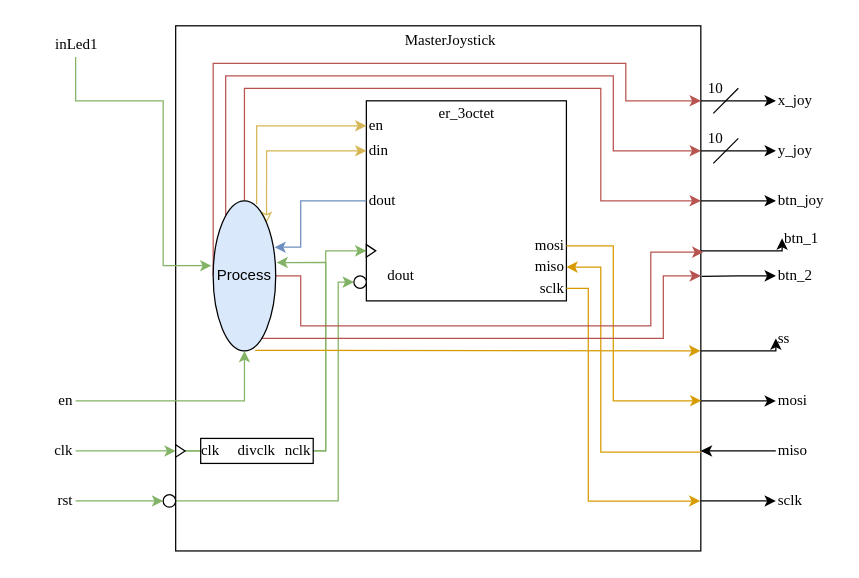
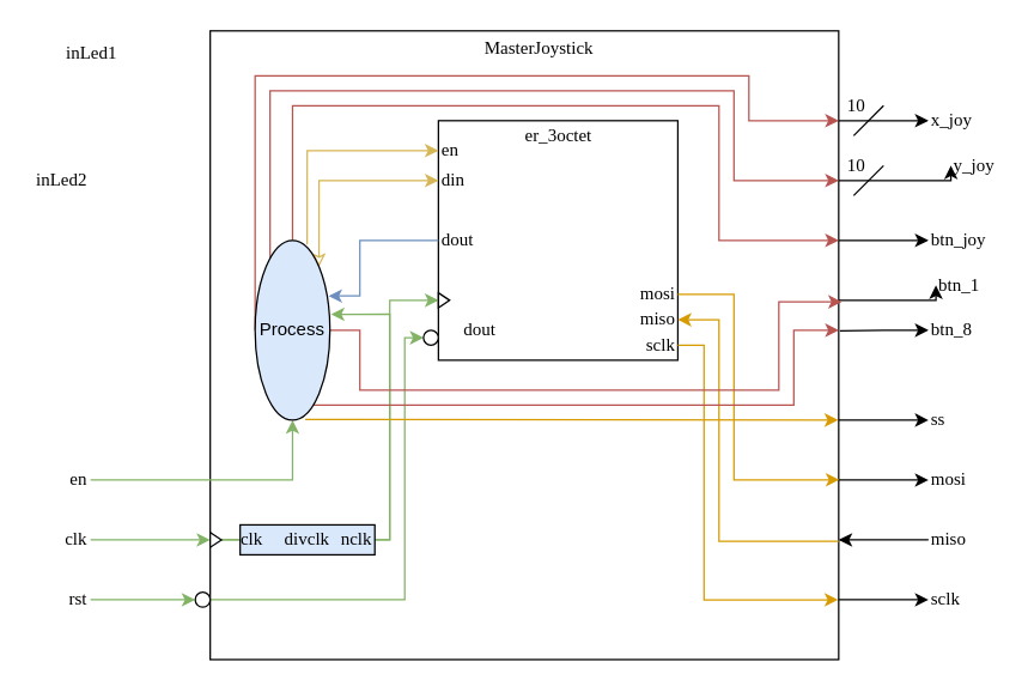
- <mxCell id="15" style="edgeStyle=orthogonalEdgeStyle;rounded=0;orthogonalLoop=1;jettySize=auto;html=1;entryX=-0.029;entryY=0.432;entryDx=0;entryDy=0;entryPerimeter=0;fillColor=#d5e8d4;strokeColor=#82b366;" edge="1" parent="1" source="16" target="60"><mxGeometry relative="1" as="geometry"><mxPoint x="169.293" y="79.275" as="targetPoint" /><Array as="points"><mxPoint x="130" y="80" /><mxPoint x="130" y="212" /></Array></mxGeometry></mxCell>
+ <mxCell id="17" value="inLed2" style="text;html=1;strokeColor=none;fillColor=none;align=right;verticalAlign=middle;whiteSpace=wrap;rounded=0;fontFamily=Rubik;fontSource=https%3A%2F%2Ffonts.googleapis.com%2Fcss%3Ffamily%3DRubik;" vertex="1" parent="1"><mxGeometry x="20" y="110" width="40" height="20" as="geometry" /></mxCell>
- <mxCell id="23" value="y_joy" style="text;html=1;strokeColor=none;fillColor=none;align=left;verticalAlign=middle;whiteSpace=wrap;rounded=0;fontFamily=Rubik;fontSource=https%3A%2F%2Ffonts.googleapis.com%2Fcss%3Ffamily%3DRubik;" vertex="1" parent="1"><mxGeometry x="620" y="110" width="40" height="20" as="geometry" /></mxCell>
+ <mxCell id="23" value="y_joy" style="text;html=1;strokeColor=none;fillColor=none;align=left;verticalAlign=middle;whiteSpace=wrap;rounded=0;fontFamily=Rubik;fontSource=https%3A%2F%2Ffonts.googleapis.com%2Fcss%3Ffamily%3DRubik;" vertex="1" parent="1"><mxGeometry x="635" y="100" width="40" height="20" as="geometry" /></mxCell>
- <mxCell id="66" value="btn_2" style="text;html=1;strokeColor=none;fillColor=none;align=left;verticalAlign=middle;whiteSpace=wrap;rounded=0;fontFamily=Rubik;fontSource=https%3A%2F%2Ffonts.googleapis.com%2Fcss%3Ffamily%3DRubik;" vertex="1" parent="1"><mxGeometry x="620" y="210" width="40" height="20" as="geometry" /></mxCell>
+ <mxCell id="66" value="btn_8" style="text;html=1;strokeColor=none;fillColor=none;align=left;verticalAlign=middle;whiteSpace=wrap;rounded=0;fontFamily=Rubik;fontSource=https%3A%2F%2Ffonts.googleapis.com%2Fcss%3Ffamily%3DRubik;" vertex="1" parent="1"><mxGeometry x="620" y="210" width="40" height="20" as="geometry" /></mxCell>
- <mxCell id="19" value="ss" style="text;html=1;strokeColor=none;fillColor=none;align=left;verticalAlign=middle;whiteSpace=wrap;rounded=0;fontFamily=Rubik;fontSource=https%3A%2F%2Ffonts.googleapis.com%2Fcss%3Ffamily%3DRubik;" vertex="1" parent="1"><mxGeometry x="620" y="260" width="40" height="20" as="geometry" /></mxCell>
+ <mxCell id="19" value="ss" style="text;html=1;strokeColor=none;fillColor=none;align=left;verticalAlign=middle;whiteSpace=wrap;rounded=0;fontFamily=Rubik;fontSource=https%3A%2F%2Ffonts.googleapis.com%2Fcss%3Ffamily%3DRubik;" vertex="1" parent="1"><mxGeometry x="620" y="270" width="40" height="20" as="geometry" /></mxCell>
- <mxCell id="62" value="&lt;div align=&quot;center&quot;&gt;&lt;font face=&quot;Rubik&quot; data-font-src=&quot;https://fonts.googleapis.com/css?family=Rubik&quot;&gt;divclk&lt;/font&gt;&lt;/div&gt;" style="rounded=0;whiteSpace=wrap;html=1;align=center;" vertex="1" parent="1"><mxGeometry x="160" y="350" width="90" height="20" as="geometry" /></mxCell>
+ <mxCell id="62" value="&lt;div align=&quot;center&quot;&gt;&lt;font face=&quot;Rubik&quot; data-font-src=&quot;https://fonts.googleapis.com/css?family=Rubik&quot;&gt;divclk&lt;/font&gt;&lt;/div&gt;" style="rounded=0;whiteSpace=wrap;html=1;align=center;fillColor=#dae8fc;" vertex="1" parent="1"><mxGeometry x="160" y="350" width="90" height="20" as="geometry" /></mxCell>
